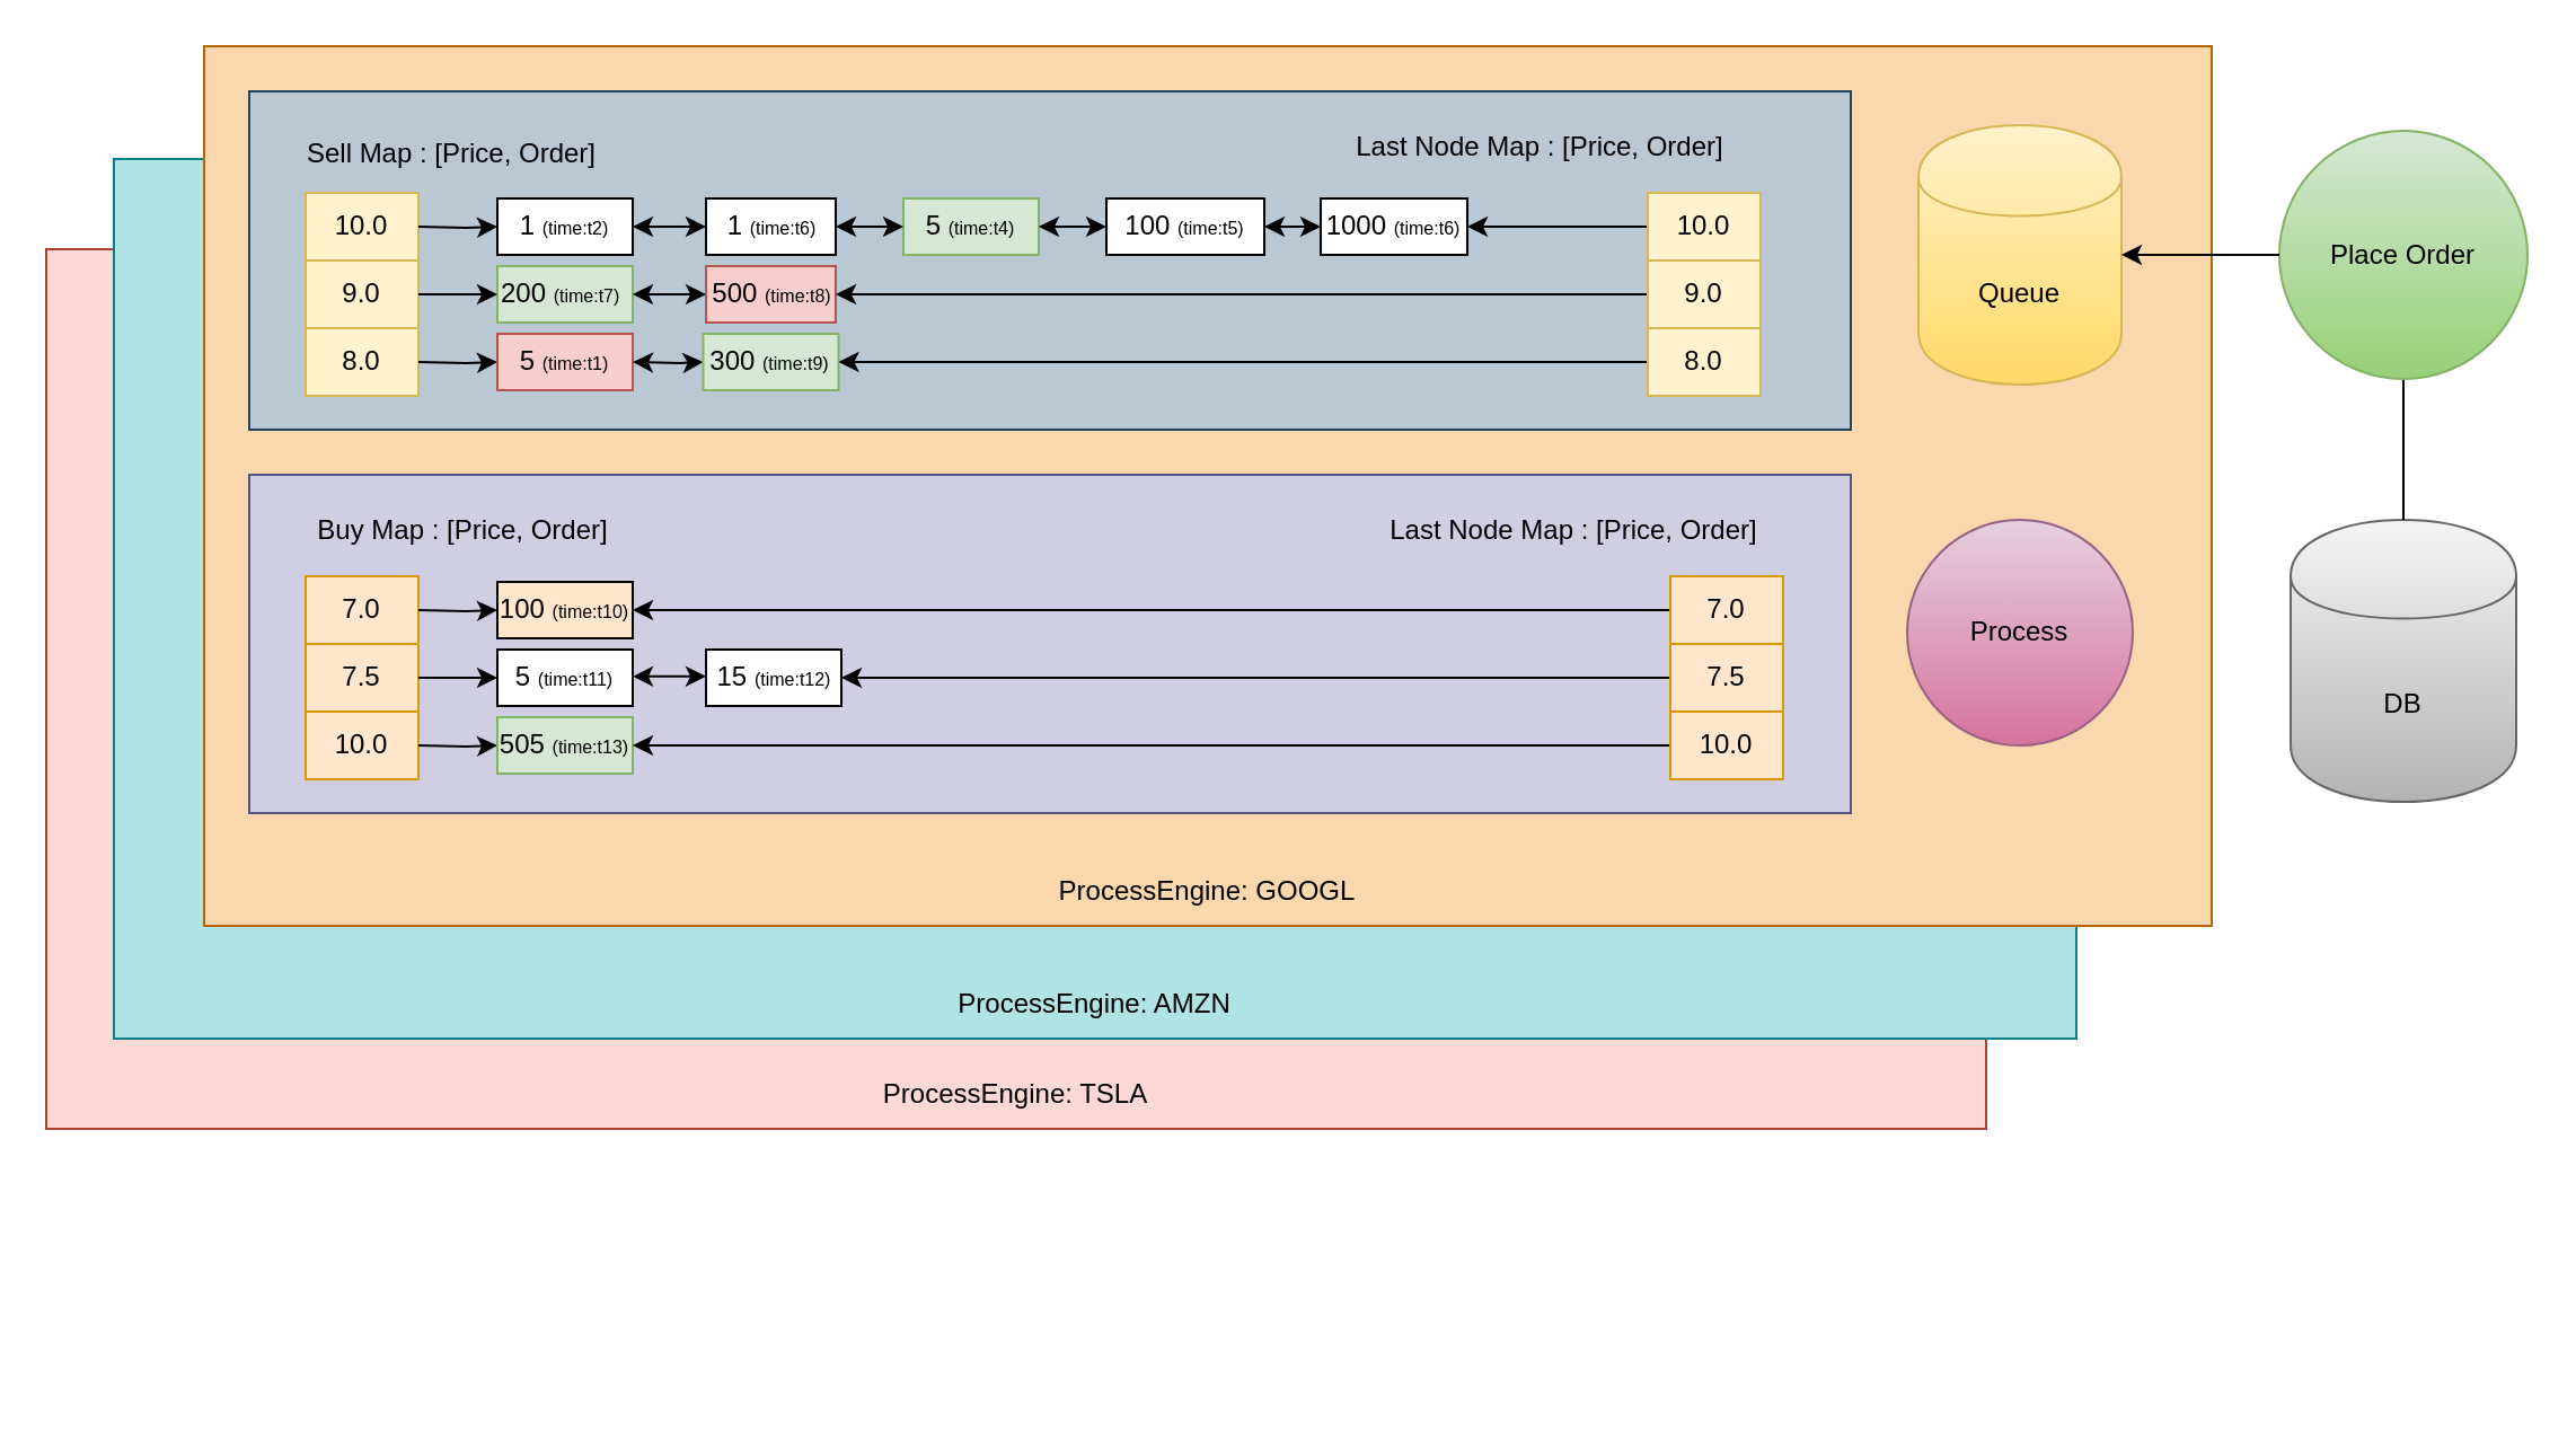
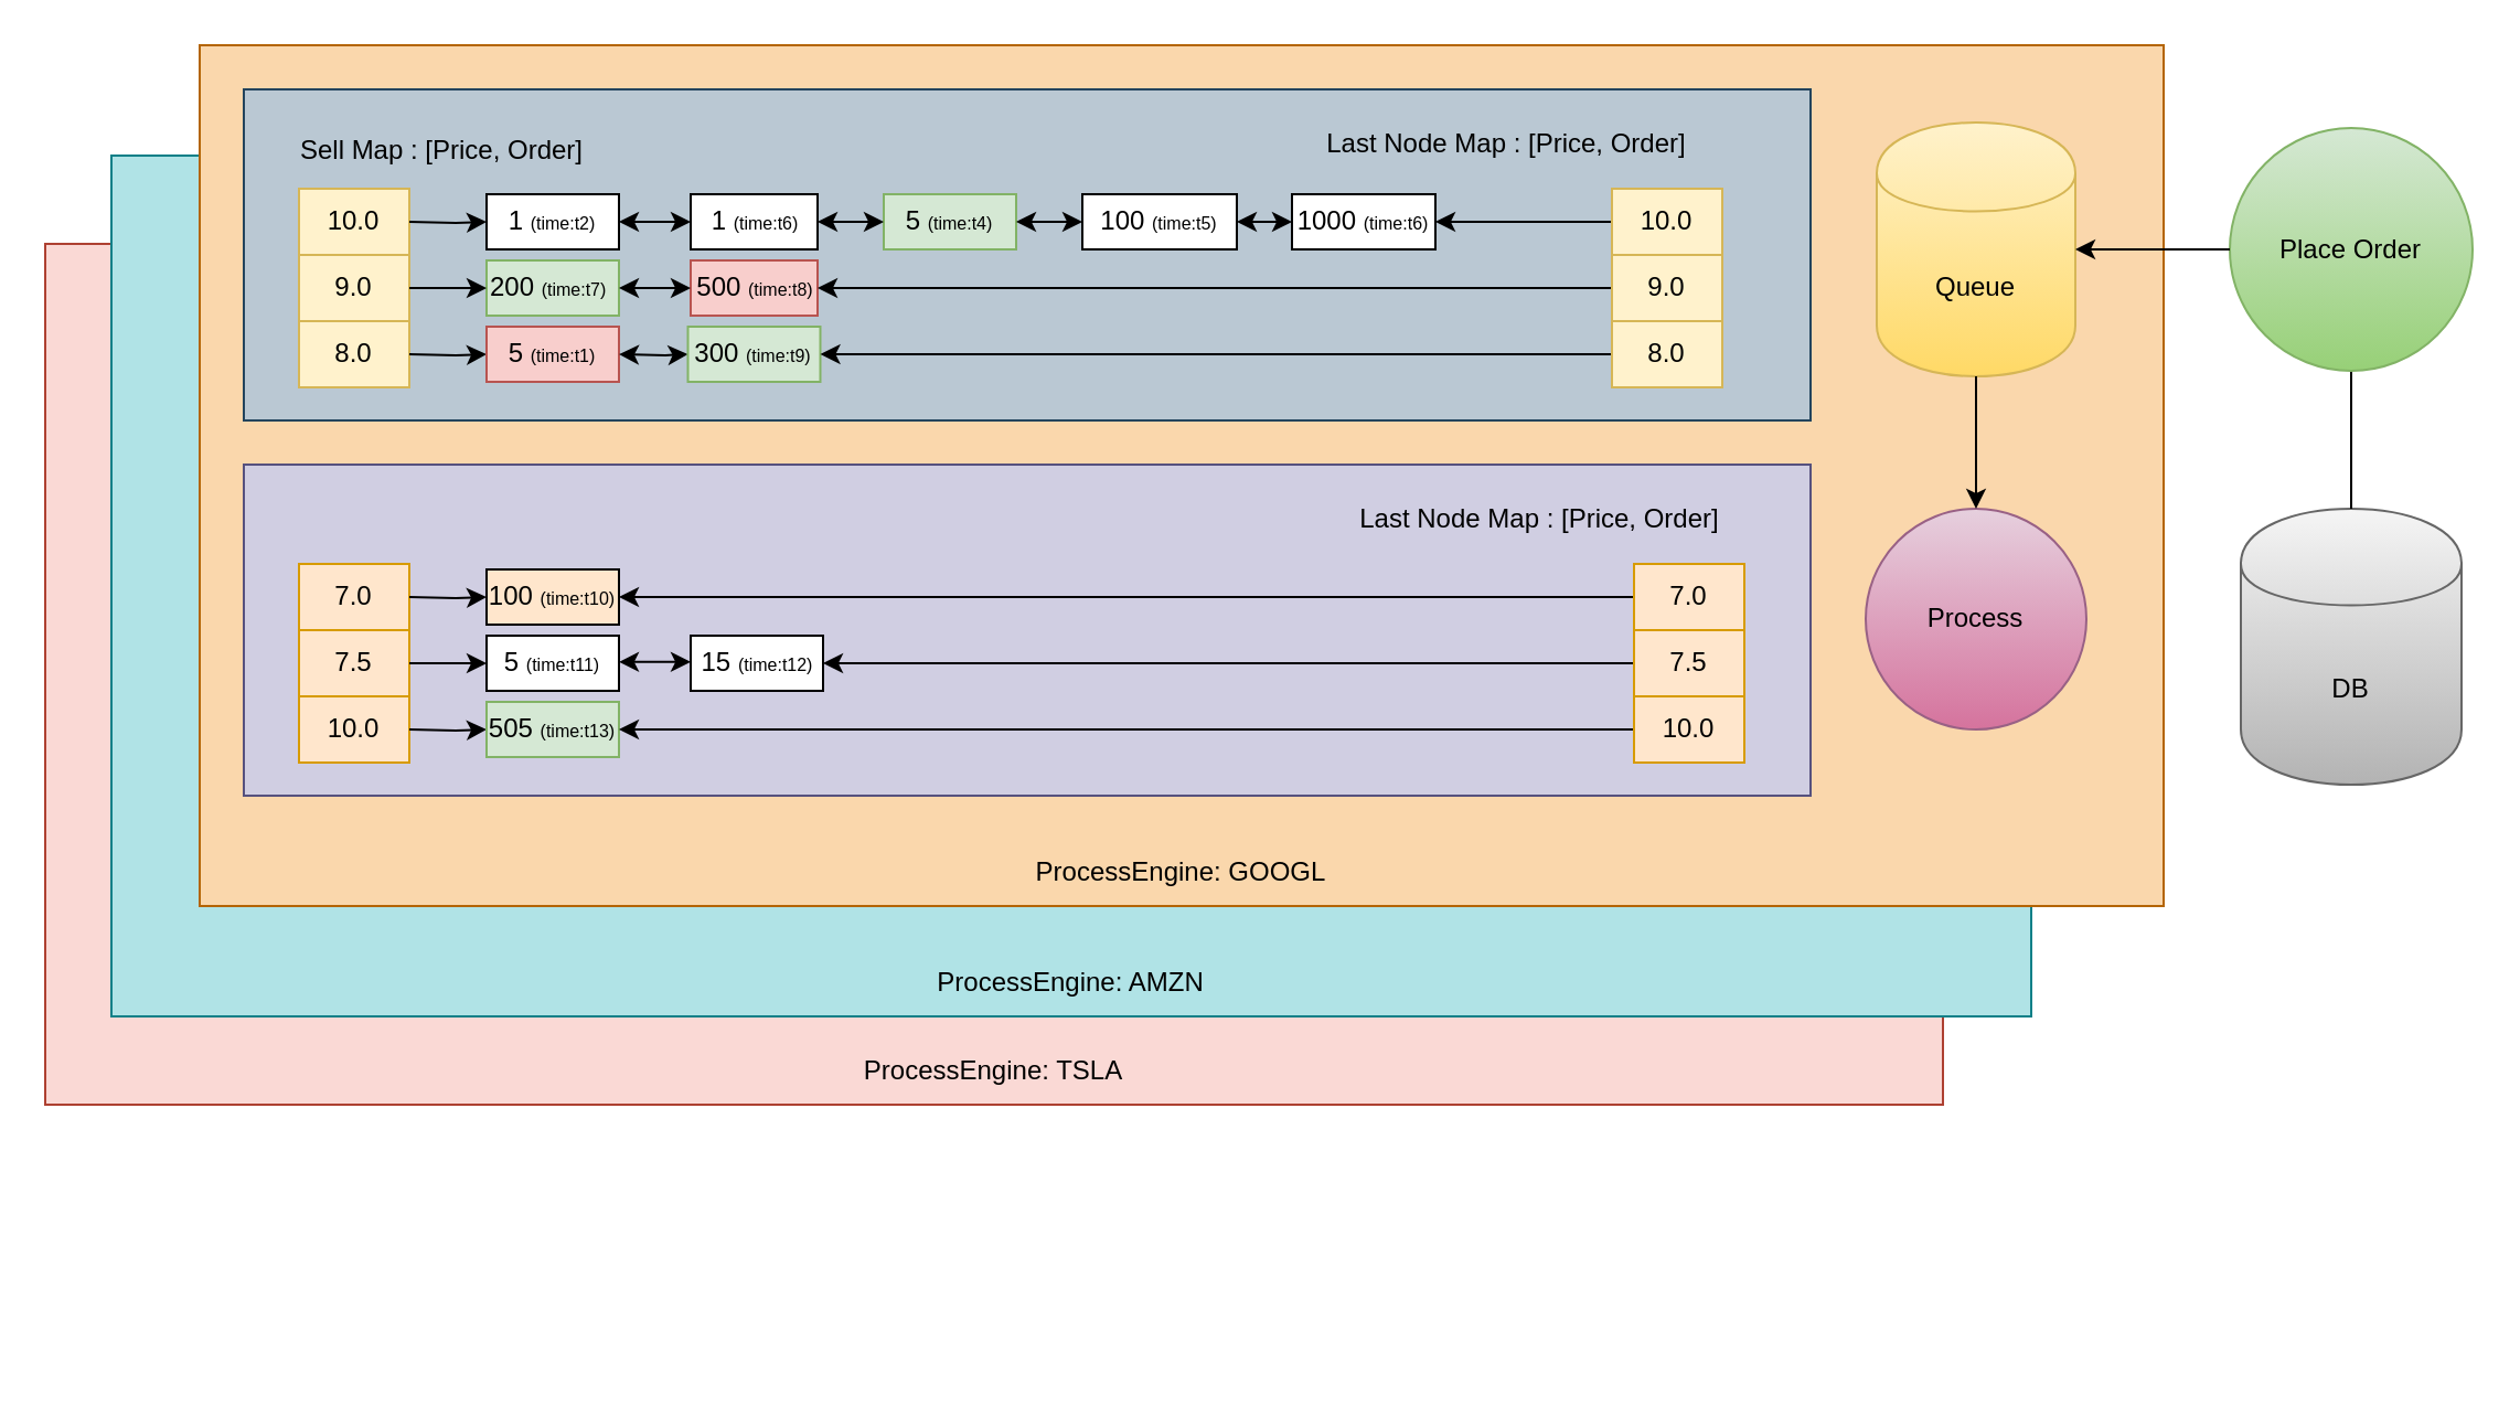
+ <mxCell id="63" style="edgeStyle=orthogonalEdgeStyle;rounded=0;orthogonalLoop=1;jettySize=auto;html=1;exitX=0.5;exitY=1;exitDx=0;exitDy=0;startArrow=none;startFill=0;endArrow=classic;endFill=1;" parent="1" source="61" target="62" edge="1"><mxGeometry relative="1" as="geometry" /></mxCell>
- <mxCell id="32" value="Buy Map : [Price, Order]" style="text;html=1;strokeColor=none;fillColor=none;align=center;verticalAlign=middle;whiteSpace=wrap;rounded=0;" parent="10" vertex="1"><mxGeometry x="10" y="185" width="170" height="20" as="geometry" /></mxCell>
